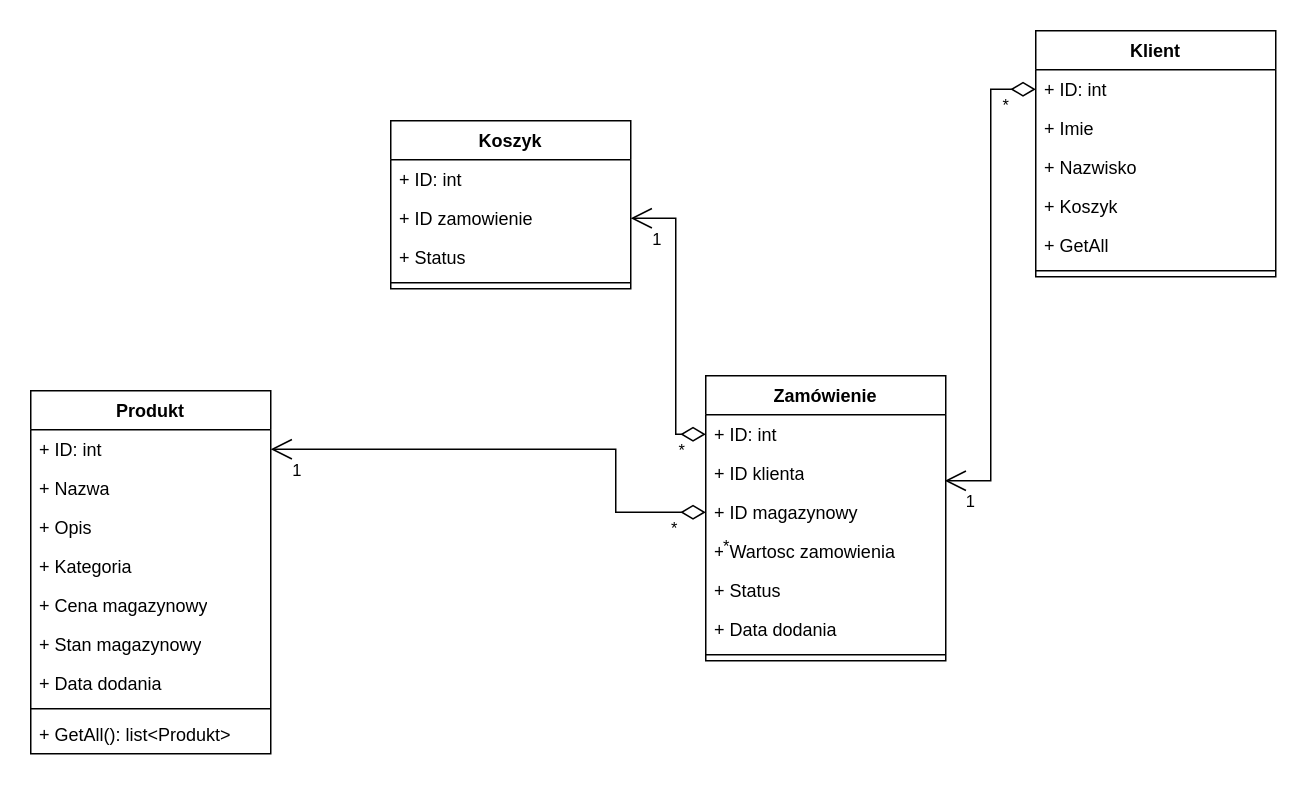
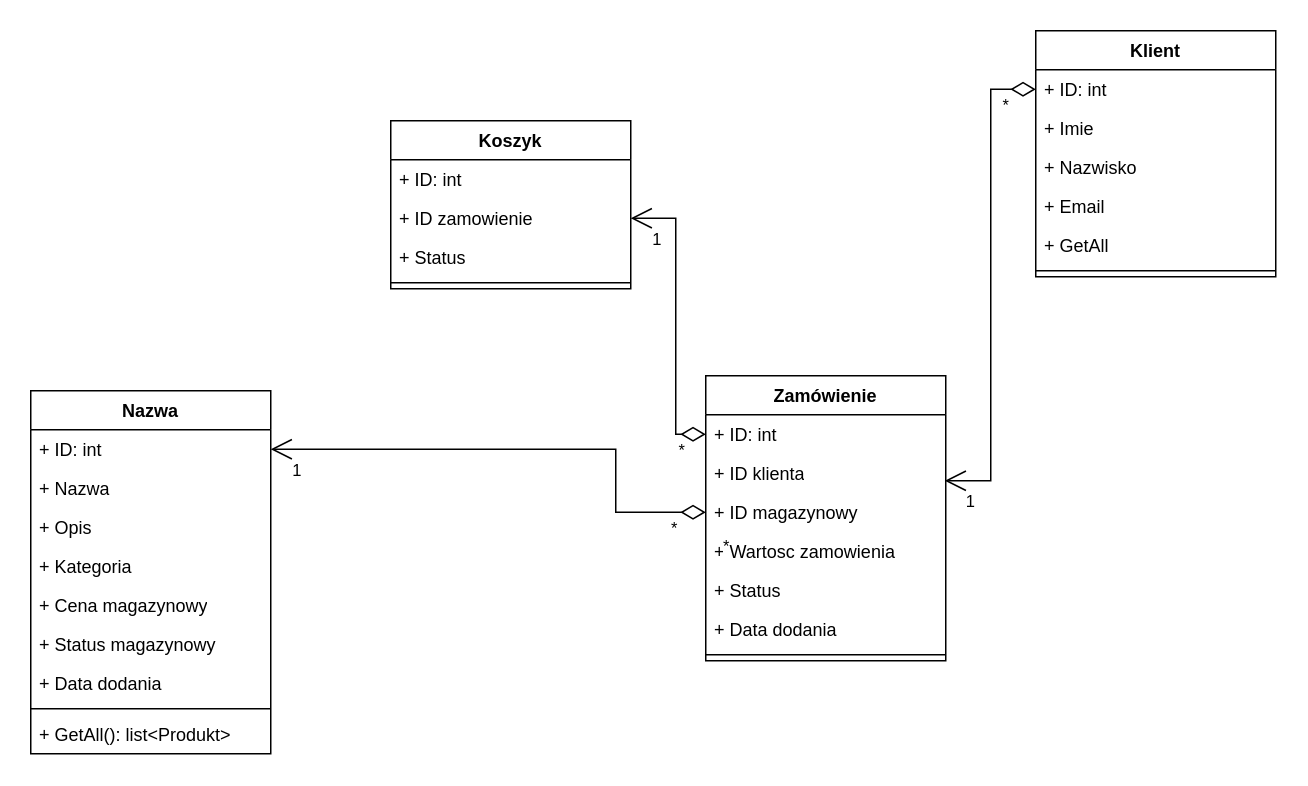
- <mxCell id="28" value="+ Koszyk" style="text;strokeColor=none;fillColor=none;align=left;verticalAlign=top;spacingLeft=4;spacingRight=4;overflow=hidden;rotatable=0;points=[[0,0.5],[1,0.5]];portConstraint=eastwest;whiteSpace=wrap;html=1;" vertex="1" parent="24"><mxGeometry y="104" width="160" height="26" as="geometry" /></mxCell>
+ <mxCell id="28" value="+ Email" style="text;strokeColor=none;fillColor=none;align=left;verticalAlign=top;spacingLeft=4;spacingRight=4;overflow=hidden;rotatable=0;points=[[0,0.5],[1,0.5]];portConstraint=eastwest;whiteSpace=wrap;html=1;" vertex="1" parent="24"><mxGeometry y="104" width="160" height="26" as="geometry" /></mxCell>
- <mxCell id="2" value="Produkt" style="swimlane;fontStyle=1;align=center;verticalAlign=top;childLayout=stackLayout;horizontal=1;startSize=26;horizontalStack=0;resizeParent=1;resizeParentMax=0;resizeLast=0;collapsible=1;marginBottom=0;whiteSpace=wrap;html=1;" vertex="1" parent="1"><mxGeometry x="20" y="260" width="160" height="242" as="geometry" /></mxCell>
+ <mxCell id="2" value="Nazwa" style="swimlane;fontStyle=1;align=center;verticalAlign=top;childLayout=stackLayout;horizontal=1;startSize=26;horizontalStack=0;resizeParent=1;resizeParentMax=0;resizeLast=0;collapsible=1;marginBottom=0;whiteSpace=wrap;html=1;" vertex="1" parent="1"><mxGeometry x="20" y="260" width="160" height="242" as="geometry" /></mxCell>
- <mxCell id="8" value="+ Stan magazynowy" style="text;strokeColor=none;fillColor=none;align=left;verticalAlign=top;spacingLeft=4;spacingRight=4;overflow=hidden;rotatable=0;points=[[0,0.5],[1,0.5]];portConstraint=eastwest;whiteSpace=wrap;html=1;" vertex="1" parent="2"><mxGeometry y="156" width="160" height="26" as="geometry" /></mxCell>
+ <mxCell id="8" value="+ Status magazynowy" style="text;strokeColor=none;fillColor=none;align=left;verticalAlign=top;spacingLeft=4;spacingRight=4;overflow=hidden;rotatable=0;points=[[0,0.5],[1,0.5]];portConstraint=eastwest;whiteSpace=wrap;html=1;" vertex="1" parent="2"><mxGeometry y="156" width="160" height="26" as="geometry" /></mxCell>
